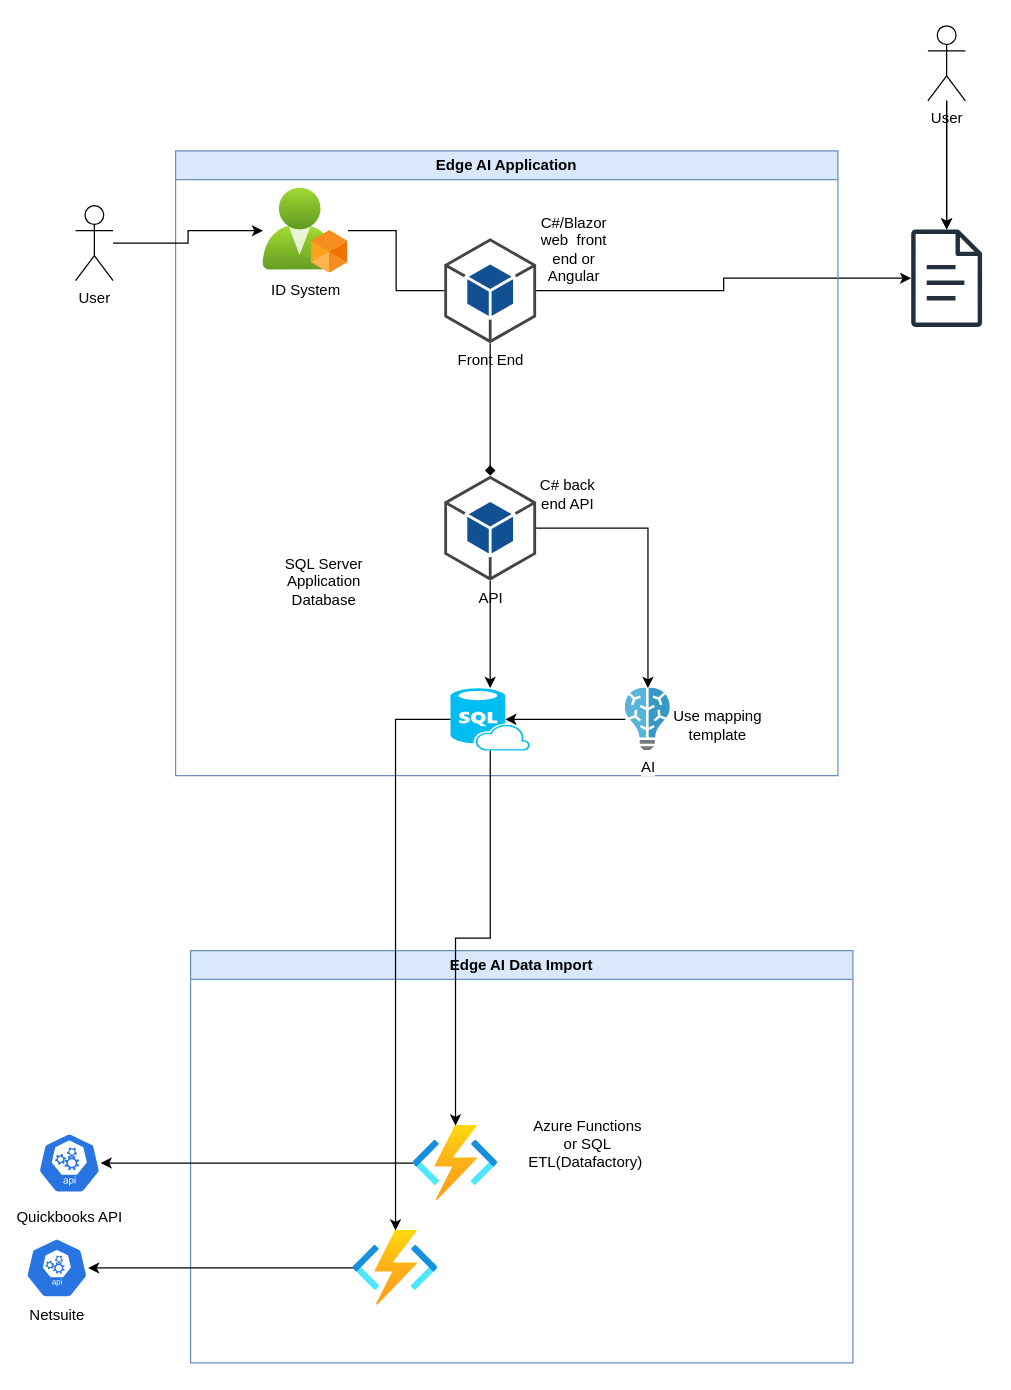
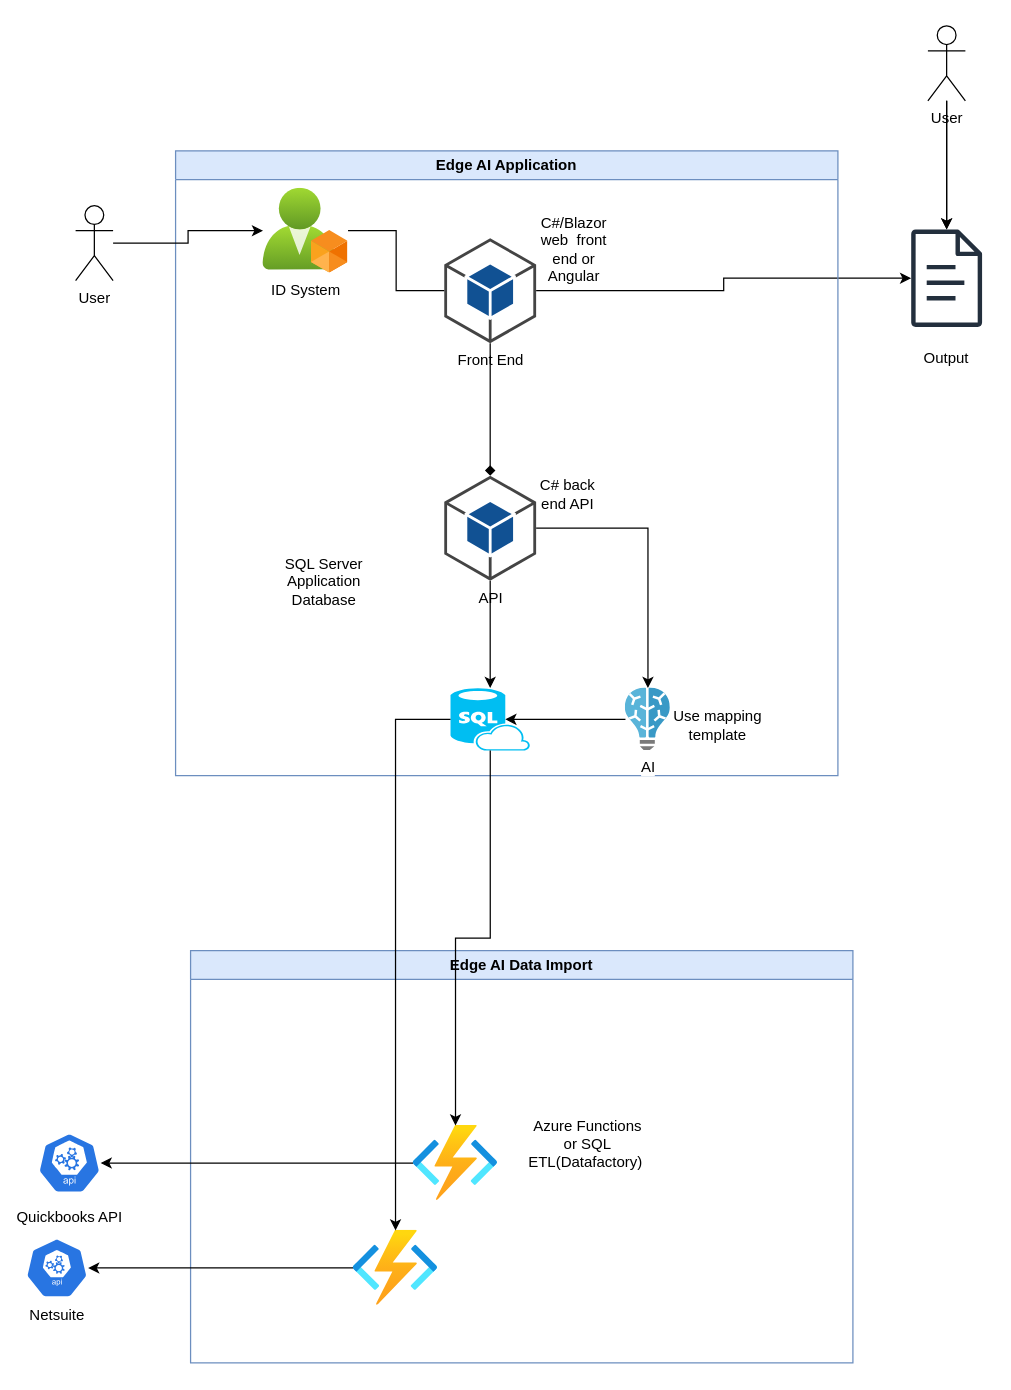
+ <mxCell id="12" value="Output" style="text;html=1;strokeColor=none;fillColor=none;align=center;verticalAlign=middle;whiteSpace=wrap;rounded=0;" parent="1" vertex="1"><mxGeometry x="727" y="271" width="60" height="30" as="geometry" /></mxCell>
